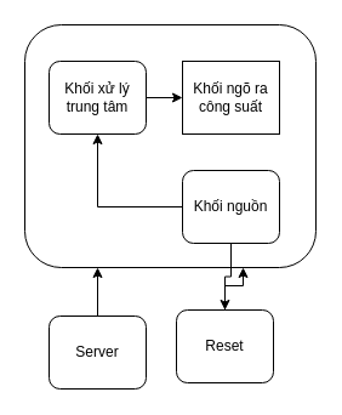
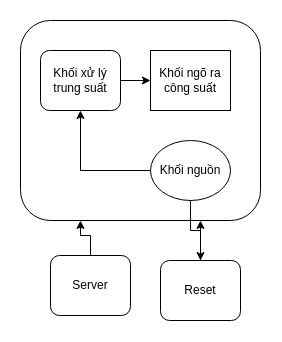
- <mxCell id="8" value="Khối xử lý trung tâm" style="rounded=1;whiteSpace=wrap;html=1;" vertex="1" parent="1"><mxGeometry x="40" y="50" width="80" height="60" as="geometry" /></mxCell>
+ <mxCell id="8" value="Khối xử lý trung suất" style="rounded=1;whiteSpace=wrap;html=1;" vertex="1" parent="1"><mxGeometry x="40" y="50" width="80" height="60" as="geometry" /></mxCell>
- <mxCell id="6" value="Khối nguồn" style="rounded=1;whiteSpace=wrap;html=1;" vertex="1" parent="1"><mxGeometry x="150" y="140" width="80" height="60" as="geometry" /></mxCell>
+ <mxCell id="6" value="Khối nguồn" style="ellipse;whiteSpace=wrap;html=1;" vertex="1" parent="1"><mxGeometry x="150" y="140" width="80" height="60" as="geometry" /></mxCell>
- <mxCell id="12" value="Reset" style="rounded=1;whiteSpace=wrap;html=1;" vertex="1" parent="1"><mxGeometry x="145" y="255" width="80" height="60" as="geometry" /></mxCell>
+ <mxCell id="12" value="Reset" style="rounded=1;whiteSpace=wrap;html=1;" vertex="1" parent="1"><mxGeometry x="160" y="260" width="80" height="60" as="geometry" /></mxCell>
- <mxCell id="10" value="Server" style="rounded=1;whiteSpace=wrap;html=1;" vertex="1" parent="1"><mxGeometry x="40" y="260" width="80" height="60" as="geometry" /></mxCell>
+ <mxCell id="10" value="Server" style="rounded=1;whiteSpace=wrap;html=1;" vertex="1" parent="1"><mxGeometry x="50" y="255" width="80" height="60" as="geometry" /></mxCell>
